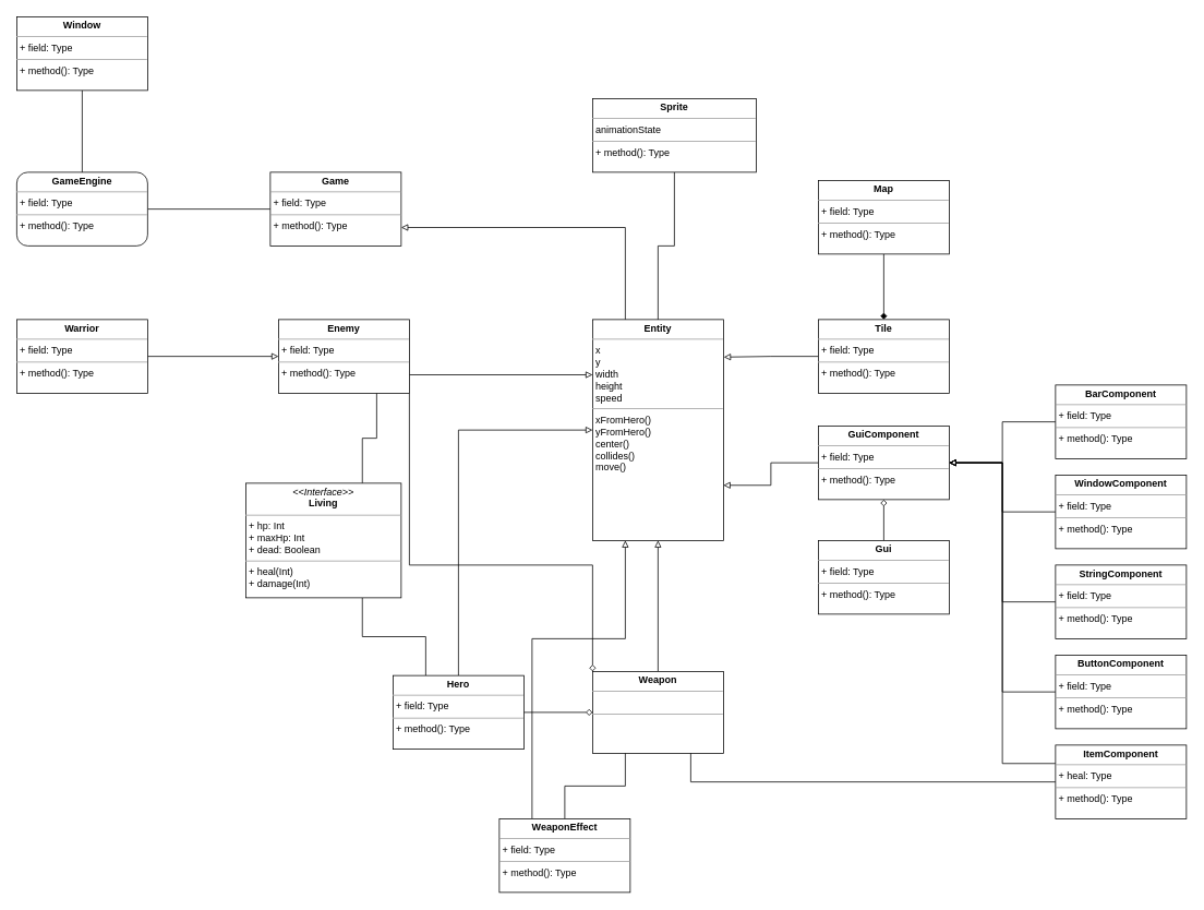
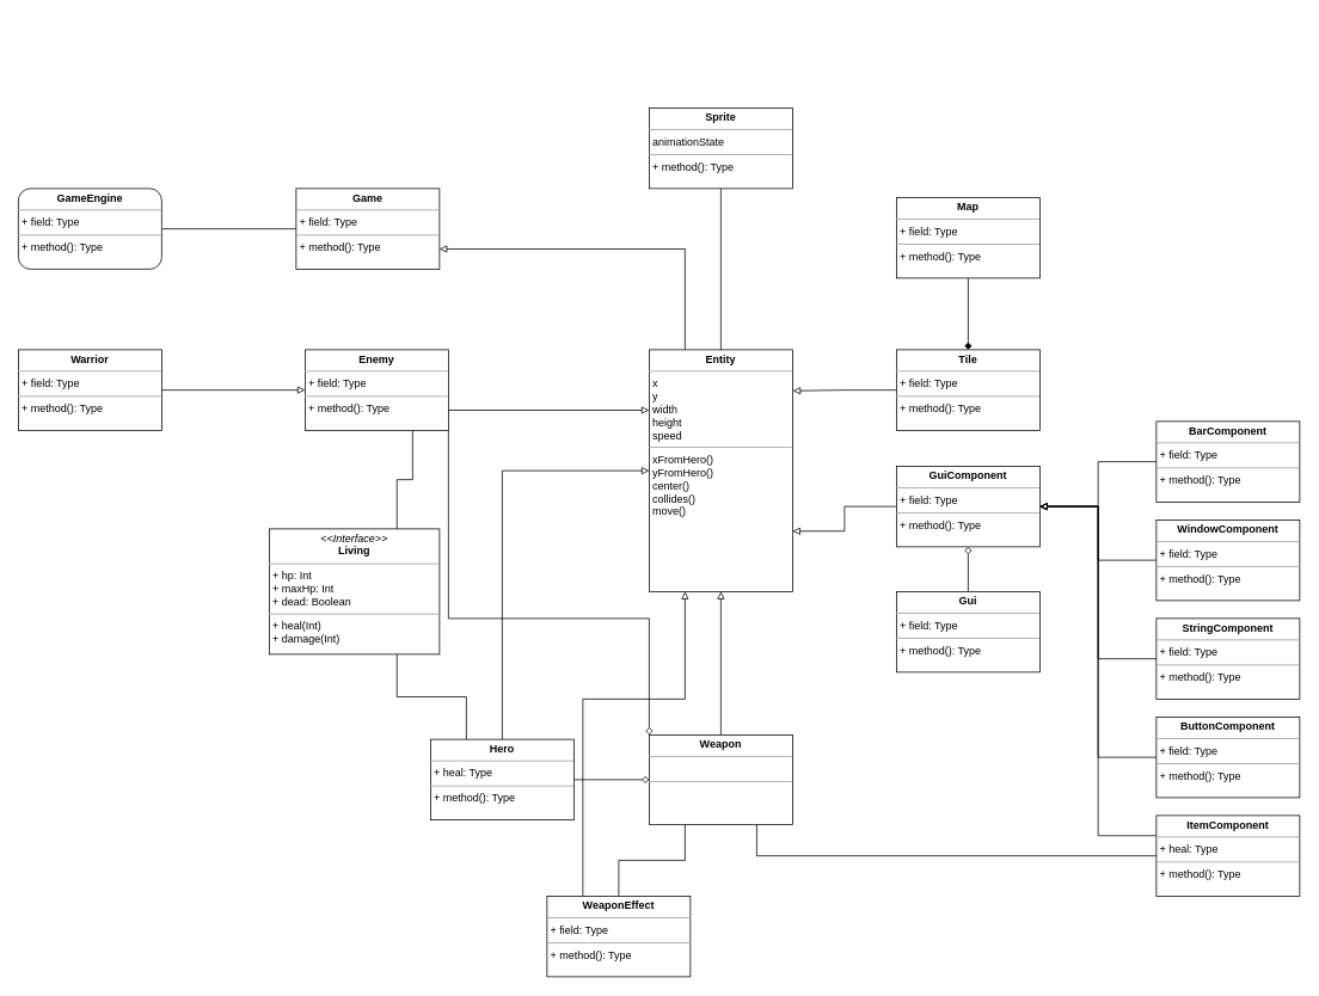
- <mxCell id="43" value="&lt;p style=&quot;margin:0px;margin-top:4px;text-align:center;&quot;&gt;&lt;b&gt;Window&lt;/b&gt;&lt;/p&gt;&lt;hr size=&quot;1&quot;&gt;&lt;p style=&quot;margin:0px;margin-left:4px;&quot;&gt;+ field: Type&lt;/p&gt;&lt;hr size=&quot;1&quot;&gt;&lt;p style=&quot;margin:0px;margin-left:4px;&quot;&gt;+ method(): Type&lt;/p&gt;" style="verticalAlign=top;align=left;overflow=fill;fontSize=12;fontFamily=Helvetica;html=1;" vertex="1" parent="1"><mxGeometry x="20" y="20" width="160" height="90" as="geometry" /></mxCell>
- <mxCell id="40" style="edgeStyle=orthogonalEdgeStyle;rounded=0;orthogonalLoop=1;jettySize=auto;html=1;entryX=0.5;entryY=1;entryDx=0;entryDy=0;startArrow=none;startFill=0;endArrow=none;endFill=0;" edge="1" parent="1" source="41" target="43"><mxGeometry relative="1" as="geometry" /></mxCell>
- <mxCell id="7" value="&lt;p style=&quot;margin:0px;margin-top:4px;text-align:center;&quot;&gt;&lt;b&gt;Sprite&lt;/b&gt;&lt;/p&gt;&lt;hr size=&quot;1&quot;&gt;&lt;p style=&quot;margin:0px;margin-left:4px;&quot;&gt;animationState&lt;/p&gt;&lt;hr size=&quot;1&quot;&gt;&lt;p style=&quot;margin:0px;margin-left:4px;&quot;&gt;+ method(): Type&lt;/p&gt;" style="verticalAlign=top;align=left;overflow=fill;fontSize=12;fontFamily=Helvetica;html=1;" parent="1" vertex="1"><mxGeometry x="724" y="120" width="200" height="90" as="geometry" /></mxCell>
+ <mxCell id="7" value="&lt;p style=&quot;margin:0px;margin-top:4px;text-align:center;&quot;&gt;&lt;b&gt;Sprite&lt;/b&gt;&lt;/p&gt;&lt;hr size=&quot;1&quot;&gt;&lt;p style=&quot;margin:0px;margin-left:4px;&quot;&gt;animationState&lt;/p&gt;&lt;hr size=&quot;1&quot;&gt;&lt;p style=&quot;margin:0px;margin-left:4px;&quot;&gt;+ method(): Type&lt;/p&gt;" style="verticalAlign=top;align=left;overflow=fill;fontSize=12;fontFamily=Helvetica;html=1;" parent="1" vertex="1"><mxGeometry x="724" y="120" width="160" height="90" as="geometry" /></mxCell>
- <mxCell id="11" value="&lt;p style=&quot;margin:0px;margin-top:4px;text-align:center;&quot;&gt;&lt;b&gt;Hero&lt;/b&gt;&lt;/p&gt;&lt;hr size=&quot;1&quot;&gt;&lt;p style=&quot;margin:0px;margin-left:4px;&quot;&gt;+ field: Type&lt;/p&gt;&lt;hr size=&quot;1&quot;&gt;&lt;p style=&quot;margin:0px;margin-left:4px;&quot;&gt;+ method(): Type&lt;/p&gt;" style="verticalAlign=top;align=left;overflow=fill;fontSize=12;fontFamily=Helvetica;html=1;" parent="1" vertex="1"><mxGeometry x="480" y="825" width="160" height="90" as="geometry" /></mxCell>
+ <mxCell id="11" value="&lt;p style=&quot;margin:0px;margin-top:4px;text-align:center;&quot;&gt;&lt;b&gt;Hero&lt;/b&gt;&lt;/p&gt;&lt;hr size=&quot;1&quot;&gt;&lt;p style=&quot;margin:0px;margin-left:4px;&quot;&gt;+ heal: Type&lt;/p&gt;&lt;hr size=&quot;1&quot;&gt;&lt;p style=&quot;margin:0px;margin-left:4px;&quot;&gt;+ method(): Type&lt;/p&gt;" style="verticalAlign=top;align=left;overflow=fill;fontSize=12;fontFamily=Helvetica;html=1;" parent="1" vertex="1"><mxGeometry x="480" y="825" width="160" height="90" as="geometry" /></mxCell>
